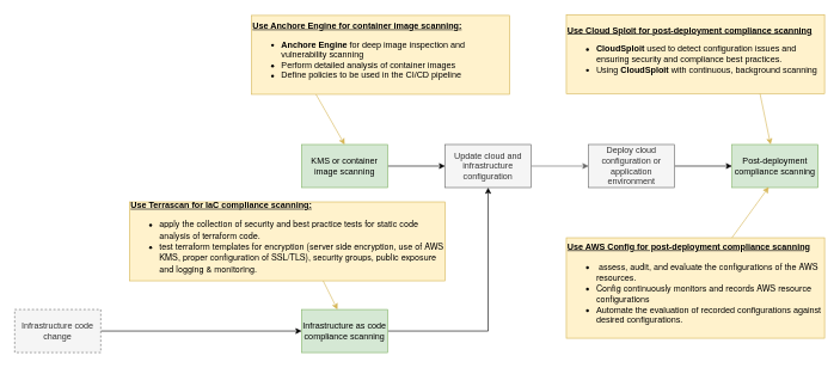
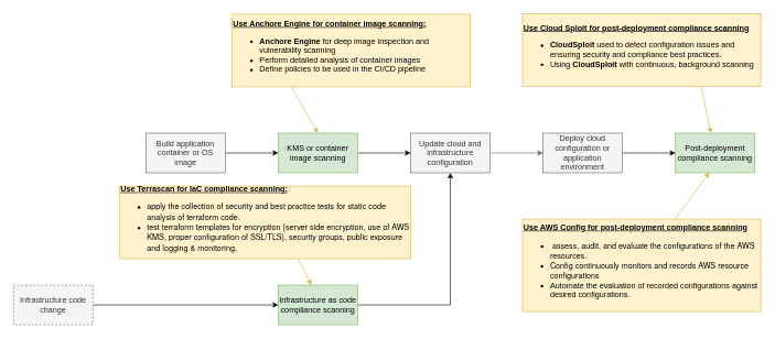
+ <mxCell id="3" value="Build application container or OS image" style="rounded=0;whiteSpace=wrap;html=1;fillColor=#f5f5f5;strokeColor=#666666;fontColor=#333333;" parent="1" vertex="1"><mxGeometry x="220" y="201" width="120" height="60" as="geometry" /></mxCell>
+ <mxCell id="2" style="edgeStyle=orthogonalEdgeStyle;rounded=0;orthogonalLoop=1;jettySize=auto;html=1;entryX=0;entryY=0.5;entryDx=0;entryDy=0;" parent="1" source="3" target="13" edge="1"><mxGeometry relative="1" as="geometry" /></mxCell>
